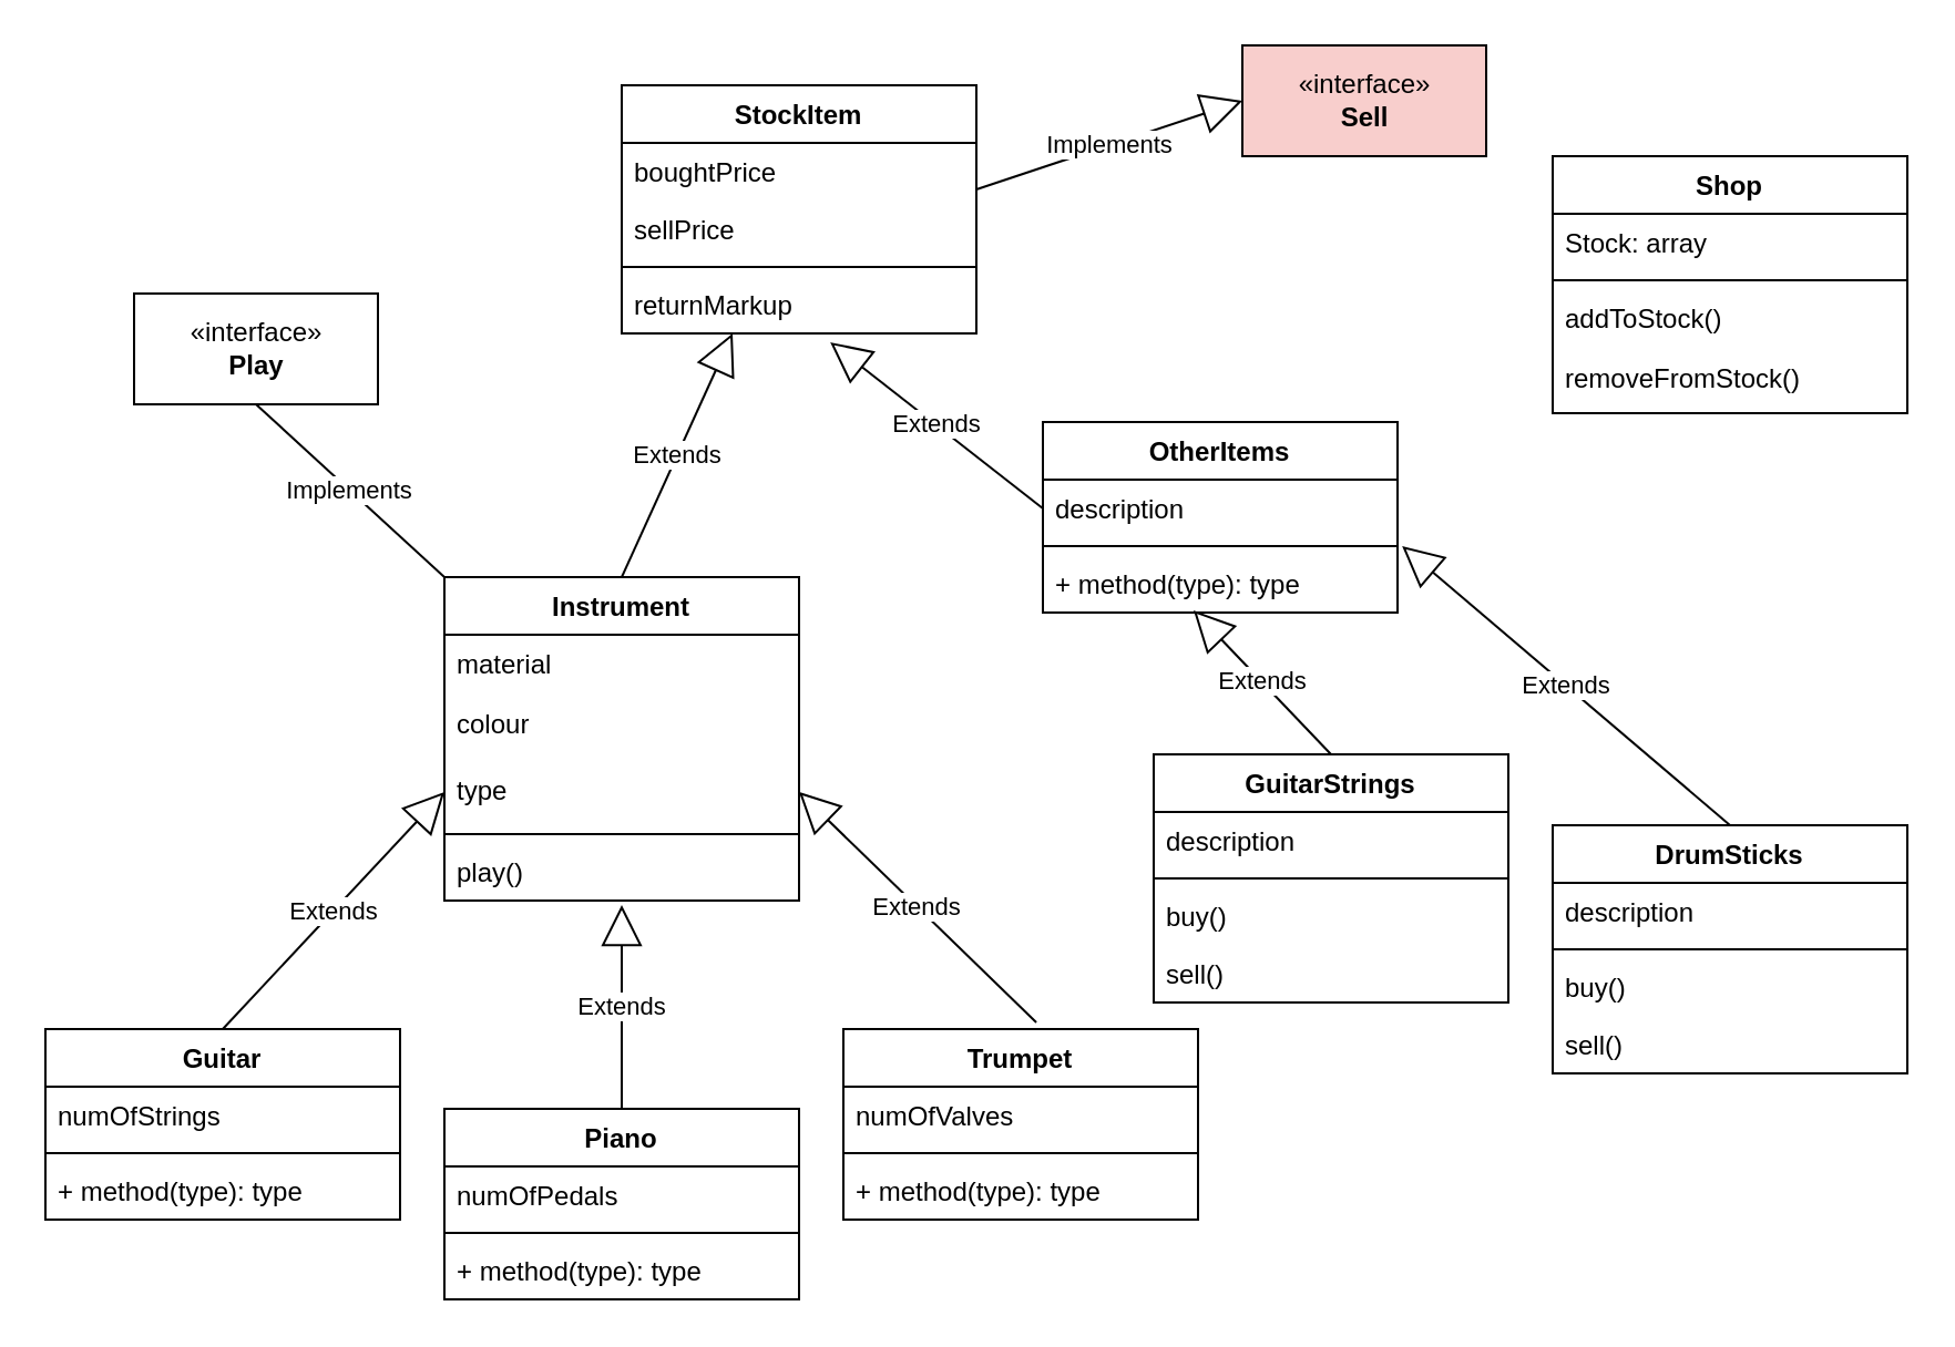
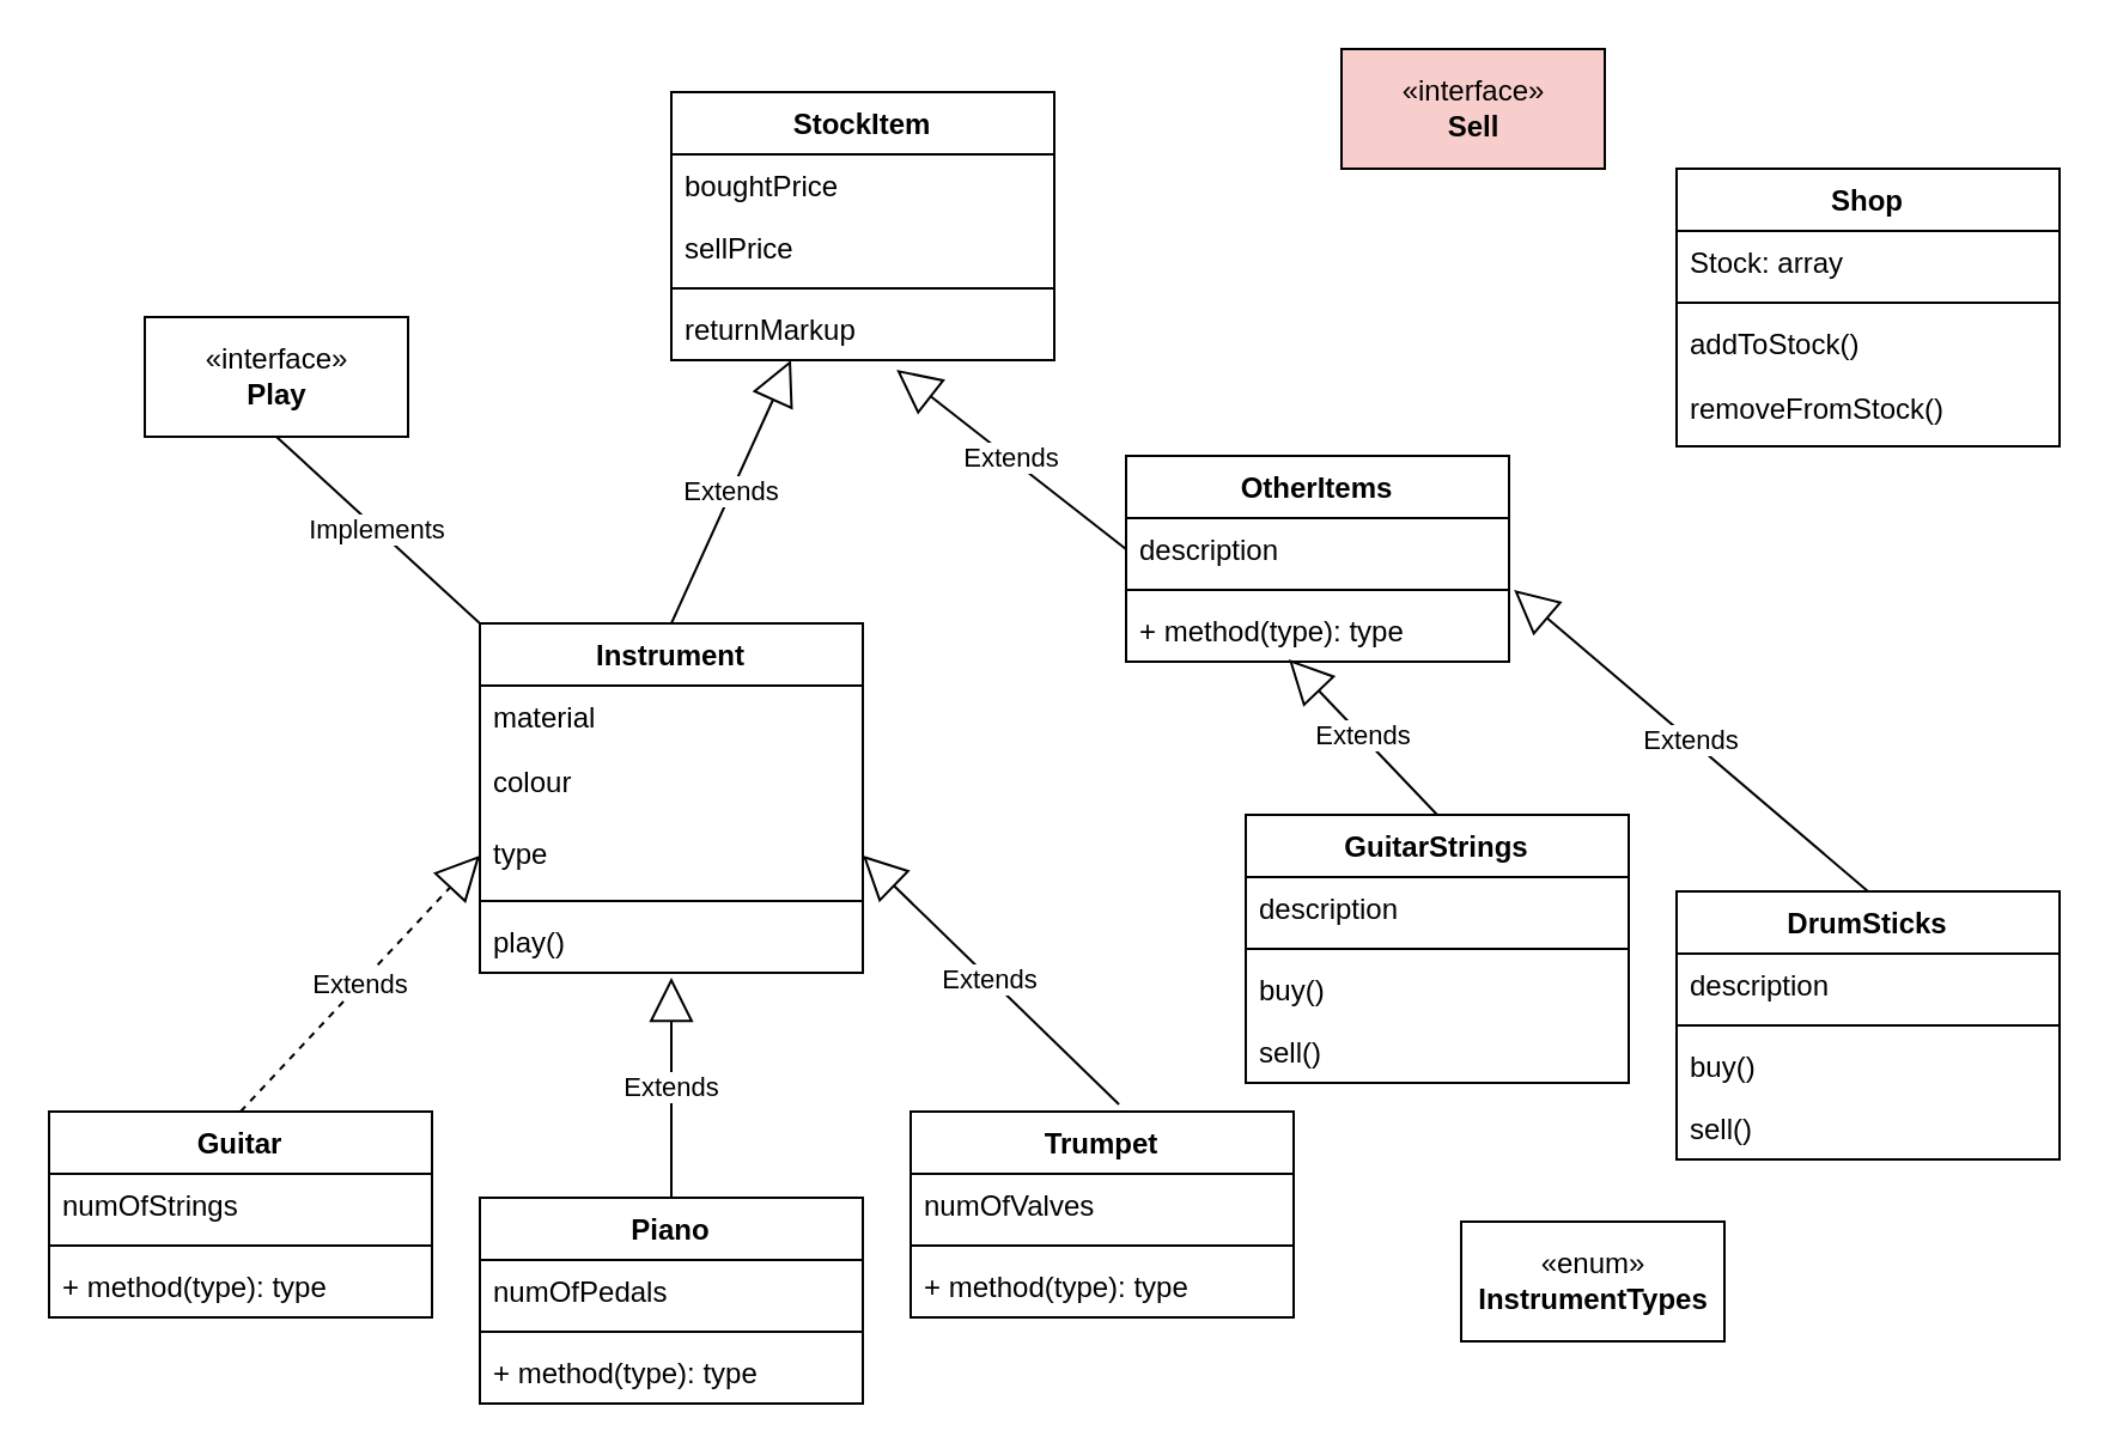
- <mxCell id="47" value="Implements" style="endArrow=block;endSize=16;endFill=0;html=1;rounded=0;entryX=0;entryY=0.5;entryDx=0;entryDy=0;exitX=1;exitY=0.808;exitDx=0;exitDy=0;exitPerimeter=0;" edge="1" parent="1" source="14" target="46"><mxGeometry width="160" relative="1" as="geometry"><mxPoint x="755" y="242" as="sourcePoint" /><mxPoint x="670" y="164" as="targetPoint" /></mxGeometry></mxCell>
- <mxCell id="35" value="Extends" style="endArrow=block;endSize=16;endFill=0;html=1;rounded=0;exitX=0.5;exitY=0;exitDx=0;exitDy=0;entryX=0;entryY=0.5;entryDx=0;entryDy=0;" edge="1" parent="1" source="23" target="10"><mxGeometry width="160" relative="1" as="geometry"><mxPoint x="320" y="250" as="sourcePoint" /><mxPoint x="480" y="250" as="targetPoint" /></mxGeometry></mxCell>
+ <mxCell id="35" value="Extends" style="endArrow=block;endSize=16;endFill=0;html=1;rounded=0;exitX=0.5;exitY=0;exitDx=0;exitDy=0;entryX=0;entryY=0.5;entryDx=0;entryDy=0;dashed=1;" edge="1" parent="1" source="23" target="10"><mxGeometry width="160" relative="1" as="geometry"><mxPoint x="320" y="250" as="sourcePoint" /><mxPoint x="480" y="250" as="targetPoint" /></mxGeometry></mxCell>
+ <mxCell id="50" value="«enum»&lt;br&gt;&lt;b&gt;InstrumentTypes&lt;/b&gt;" style="html=1;" vertex="1" parent="1"><mxGeometry x="610" y="510" width="110" height="50" as="geometry" /></mxCell>
